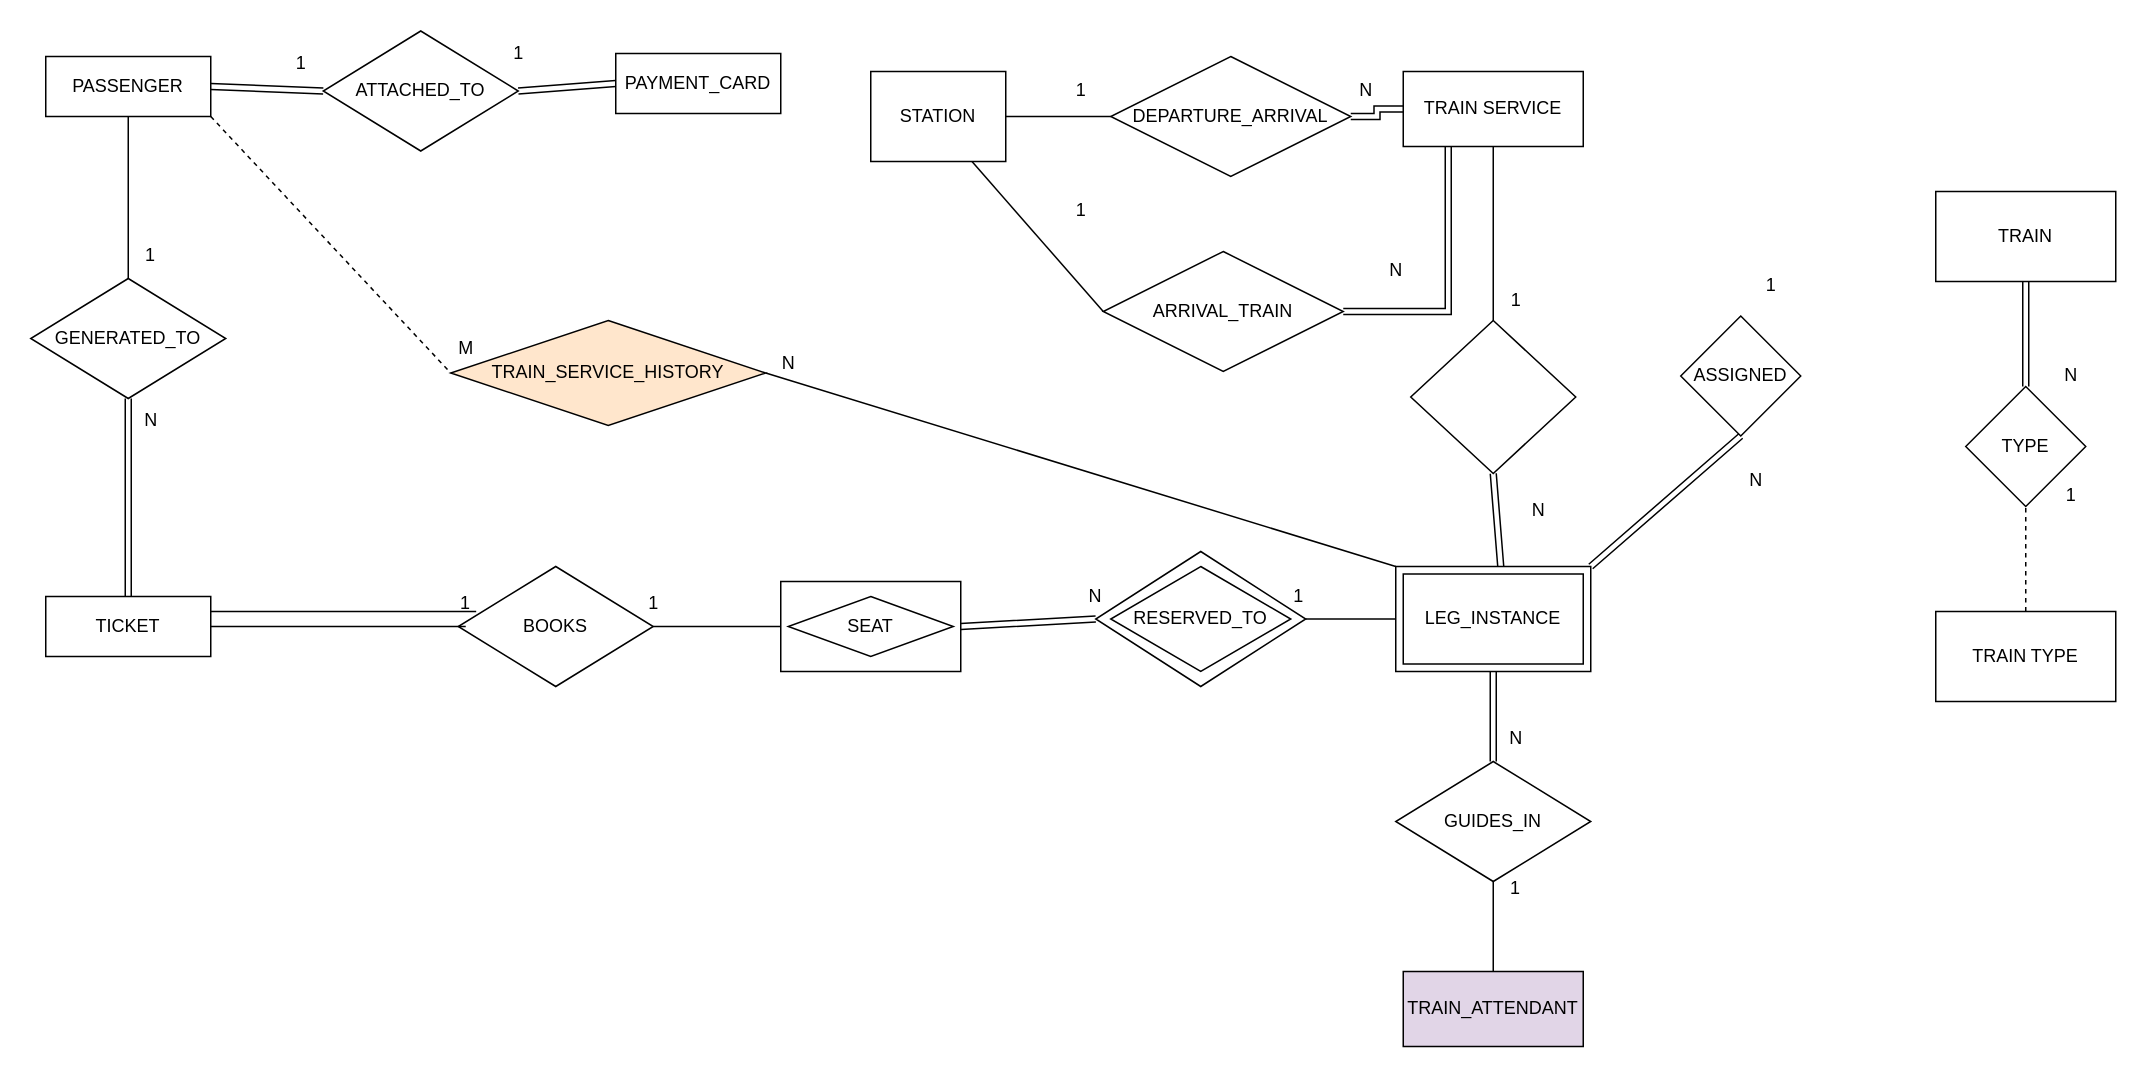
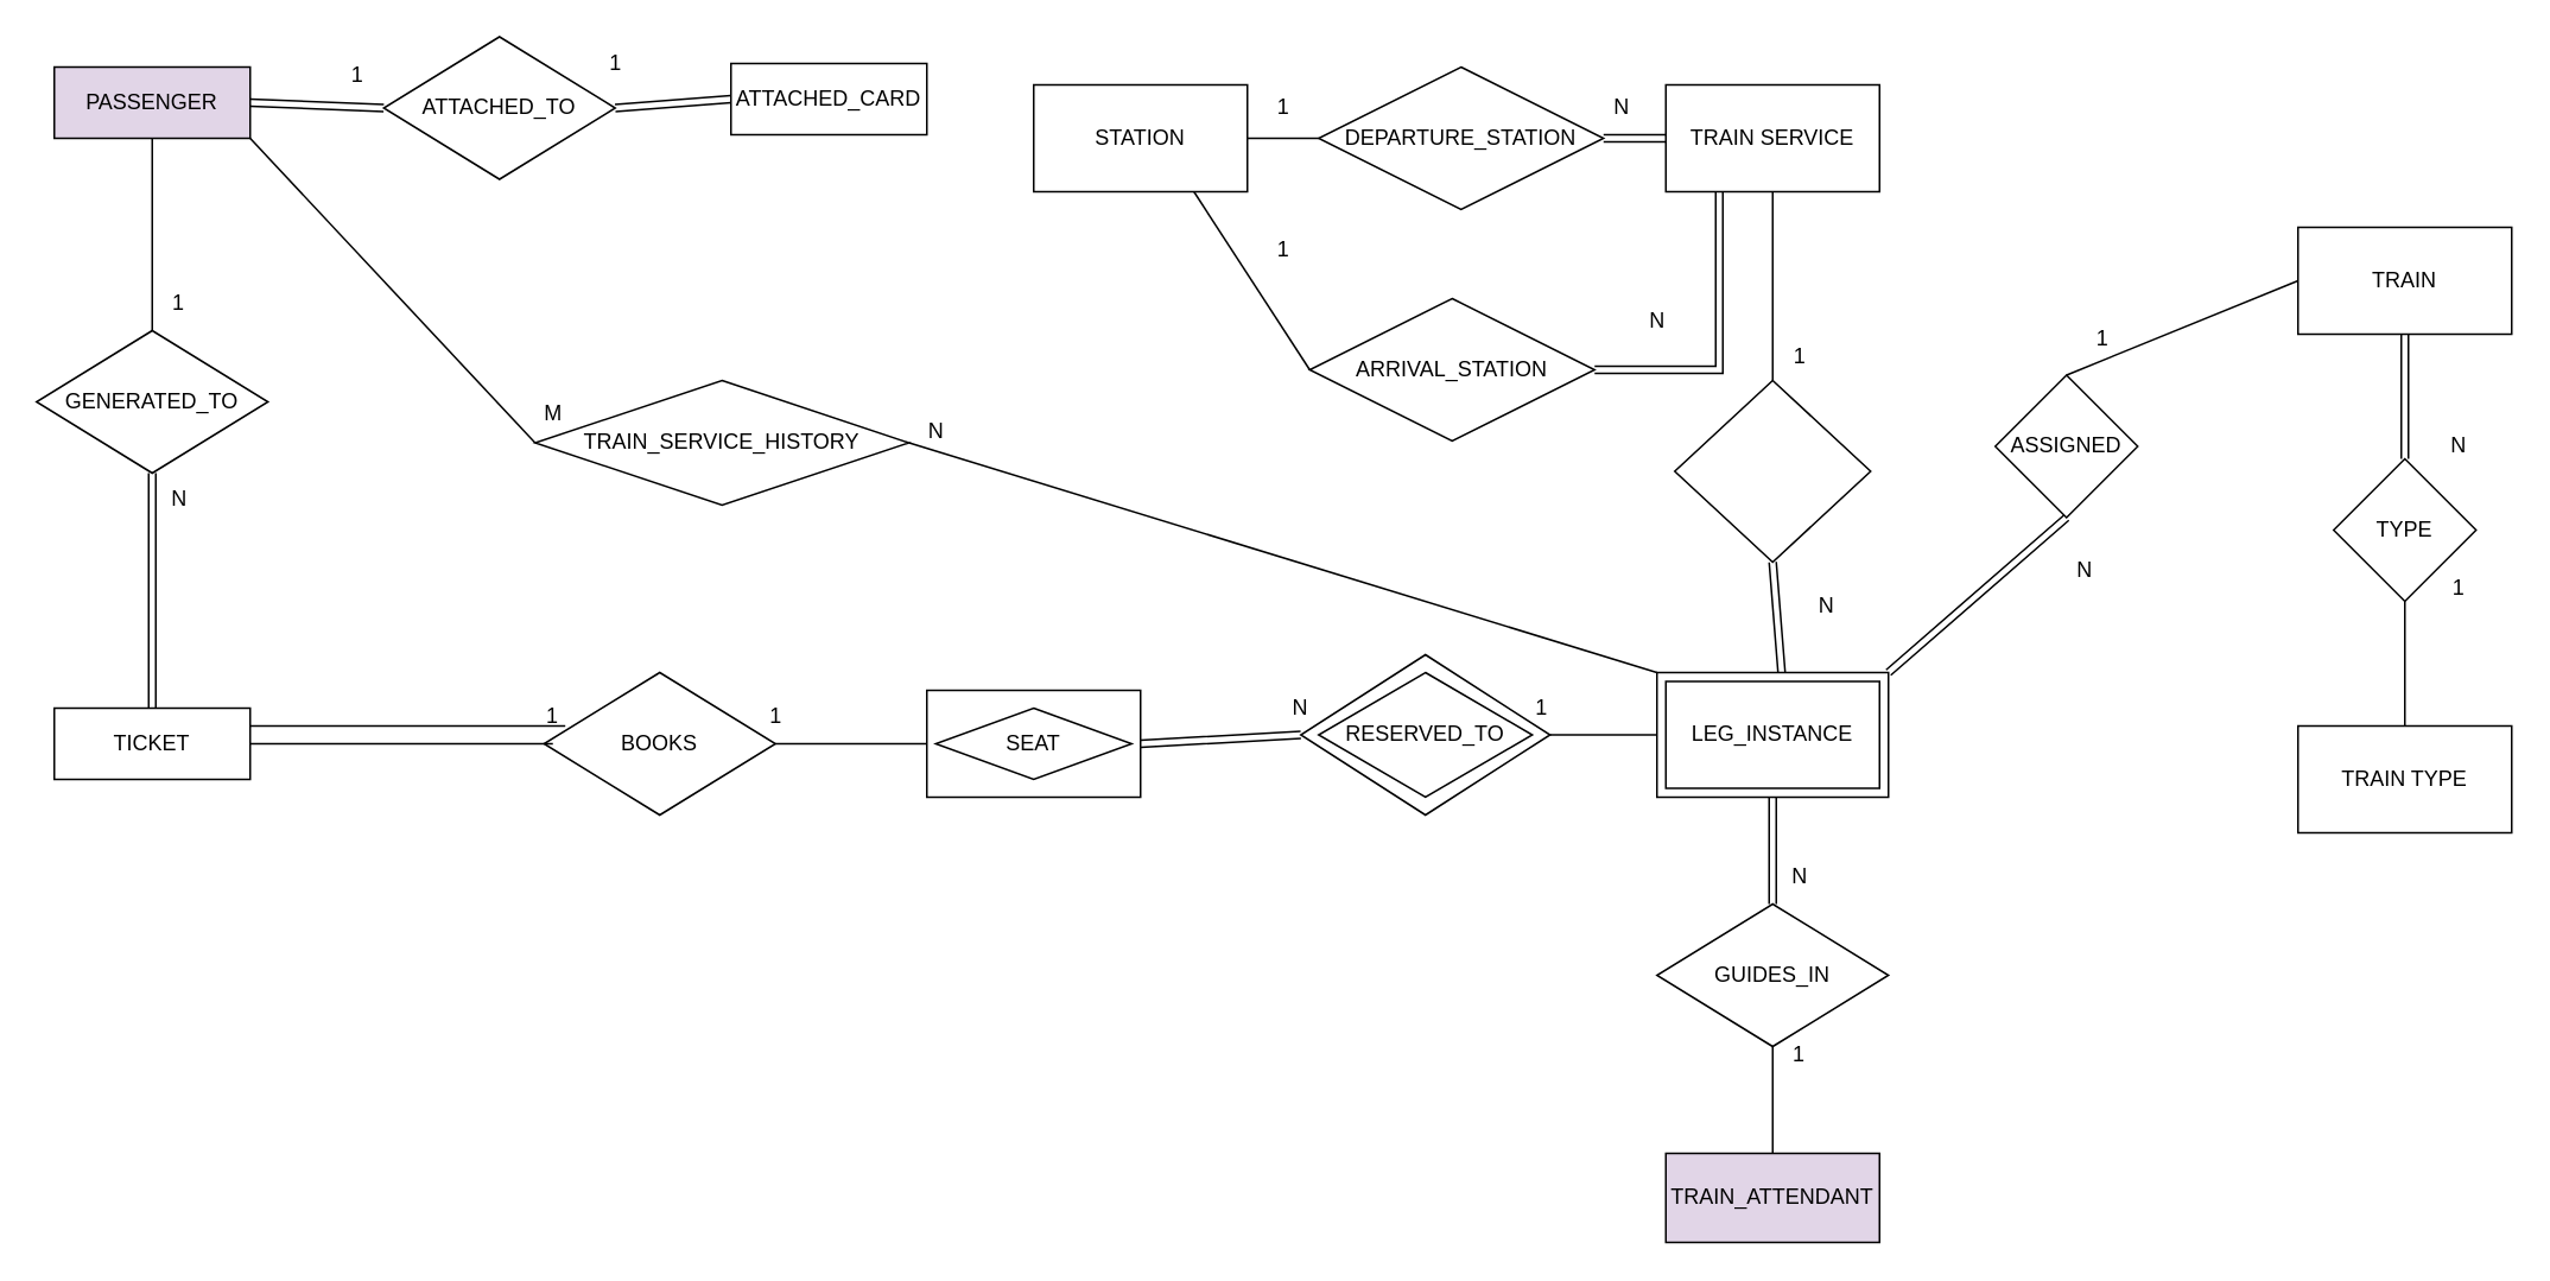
- <mxCell id="53" value="PAYMENT_CARD&lt;span id=&quot;docs-internal-guid-a368fe4d-7fff-fab8-b84e-1b425e451d34&quot;&gt;&lt;/span&gt;" style="rounded=0;whiteSpace=wrap;html=1;" vertex="1" parent="1"><mxGeometry x="410" y="35" width="110" height="40" as="geometry" /></mxCell>
+ <mxCell id="53" value="ATTACHED_CARD&lt;span id=&quot;docs-internal-guid-a368fe4d-7fff-fab8-b84e-1b425e451d34&quot;&gt;&lt;/span&gt;" style="rounded=0;whiteSpace=wrap;html=1;" vertex="1" parent="1"><mxGeometry x="410" y="35" width="110" height="40" as="geometry" /></mxCell>
- <mxCell id="49" value="PASSENGER" style="rounded=0;whiteSpace=wrap;html=1;" vertex="1" parent="1"><mxGeometry x="30" y="37" width="110" height="40" as="geometry" /></mxCell>
+ <mxCell id="49" value="PASSENGER" style="rounded=0;whiteSpace=wrap;html=1;fillColor=#e1d5e7;" vertex="1" parent="1"><mxGeometry x="30" y="37" width="110" height="40" as="geometry" /></mxCell>
- <mxCell id="4" value="TRAIN SERVICE" style="rounded=0;whiteSpace=wrap;html=1;" vertex="1" parent="1"><mxGeometry x="935" y="47" width="120" height="50" as="geometry" /></mxCell>
+ <mxCell id="4" value="TRAIN SERVICE" style="rounded=0;whiteSpace=wrap;html=1;" vertex="1" parent="1"><mxGeometry x="935" y="47" width="120" height="60" as="geometry" /></mxCell>
- <mxCell id="2" value="STATION" style="rounded=0;whiteSpace=wrap;html=1;" vertex="1" parent="1"><mxGeometry x="580" y="47" width="90" height="60" as="geometry" /></mxCell>
+ <mxCell id="2" value="STATION" style="rounded=0;whiteSpace=wrap;html=1;" vertex="1" parent="1"><mxGeometry x="580" y="47" width="120" height="60" as="geometry" /></mxCell>
- <mxCell id="24" value="DEPARTURE_ARRIVAL" style="rhombus;whiteSpace=wrap;html=1;" vertex="1" parent="1"><mxGeometry x="740" y="37" width="160" height="80" as="geometry" /></mxCell>
+ <mxCell id="24" value="DEPARTURE_STATION" style="rhombus;whiteSpace=wrap;html=1;" vertex="1" parent="1"><mxGeometry x="740" y="37" width="160" height="80" as="geometry" /></mxCell>
- <mxCell id="62" value="" style="endArrow=none;html=1;rounded=0;exitX=1;exitY=1;exitDx=0;exitDy=0;entryX=0;entryY=0.5;entryDx=0;entryDy=0;dashed=1;" edge="1" parent="1" source="49" target="61"><mxGeometry width="50" height="50" relative="1" as="geometry"><mxPoint x="430" y="307" as="sourcePoint" /><mxPoint x="480" y="257" as="targetPoint" /></mxGeometry></mxCell>
+ <mxCell id="62" value="" style="endArrow=none;html=1;rounded=0;exitX=1;exitY=1;exitDx=0;exitDy=0;entryX=0;entryY=0.5;entryDx=0;entryDy=0;" edge="1" parent="1" source="49" target="61"><mxGeometry width="50" height="50" relative="1" as="geometry"><mxPoint x="430" y="307" as="sourcePoint" /><mxPoint x="480" y="257" as="targetPoint" /></mxGeometry></mxCell>
+ <mxCell id="14" value="" style="endArrow=none;html=1;rounded=0;exitX=0.5;exitY=0;exitDx=0;exitDy=0;entryX=0;entryY=0.5;entryDx=0;entryDy=0;" edge="1" parent="1" source="12" target="3"><mxGeometry width="50" height="50" relative="1" as="geometry"><mxPoint x="1030" y="327" as="sourcePoint" /><mxPoint x="1080" y="277" as="targetPoint" /></mxGeometry></mxCell>
- <mxCell id="29" value="ARRIVAL_TRAIN" style="rhombus;whiteSpace=wrap;html=1;" vertex="1" parent="1"><mxGeometry x="735" y="167" width="160" height="80" as="geometry" /></mxCell>
+ <mxCell id="29" value="ARRIVAL_STATION" style="rhombus;whiteSpace=wrap;html=1;" vertex="1" parent="1"><mxGeometry x="735" y="167" width="160" height="80" as="geometry" /></mxCell>
- <mxCell id="61" value="TRAIN_SERVICE_HISTORY" style="rhombus;whiteSpace=wrap;html=1;fillColor=#ffe6cc;" vertex="1" parent="1"><mxGeometry x="300" y="213" width="210" height="70" as="geometry" /></mxCell>
+ <mxCell id="61" value="TRAIN_SERVICE_HISTORY" style="rhombus;whiteSpace=wrap;html=1;" vertex="1" parent="1"><mxGeometry x="300" y="213" width="210" height="70" as="geometry" /></mxCell>
- <mxCell id="72" value="" style="endArrow=none;html=1;rounded=0;exitX=0.5;exitY=0;exitDx=0;exitDy=0;entryX=0.5;entryY=1;entryDx=0;entryDy=0;dashed=1;" edge="1" parent="1" source="6" target="7"><mxGeometry width="50" height="50" relative="1" as="geometry"><mxPoint x="1130" y="337" as="sourcePoint" /><mxPoint x="1180" y="287" as="targetPoint" /></mxGeometry></mxCell>
+ <mxCell id="72" value="" style="endArrow=none;html=1;rounded=0;exitX=0.5;exitY=0;exitDx=0;exitDy=0;entryX=0.5;entryY=1;entryDx=0;entryDy=0;" edge="1" parent="1" source="6" target="7"><mxGeometry width="50" height="50" relative="1" as="geometry"><mxPoint x="1130" y="337" as="sourcePoint" /><mxPoint x="1180" y="287" as="targetPoint" /></mxGeometry></mxCell>
